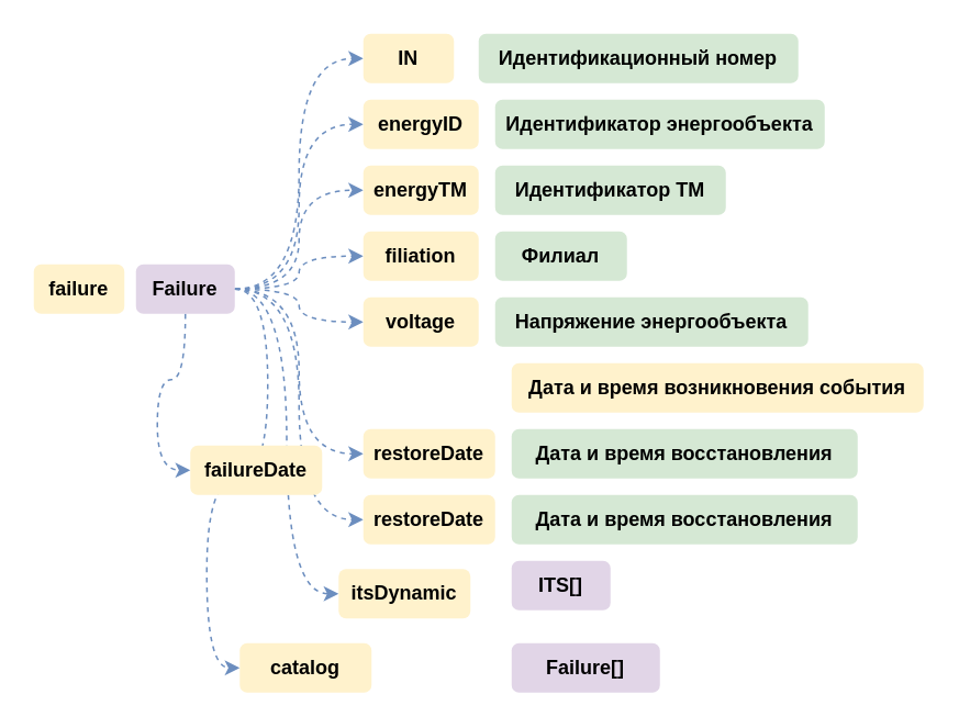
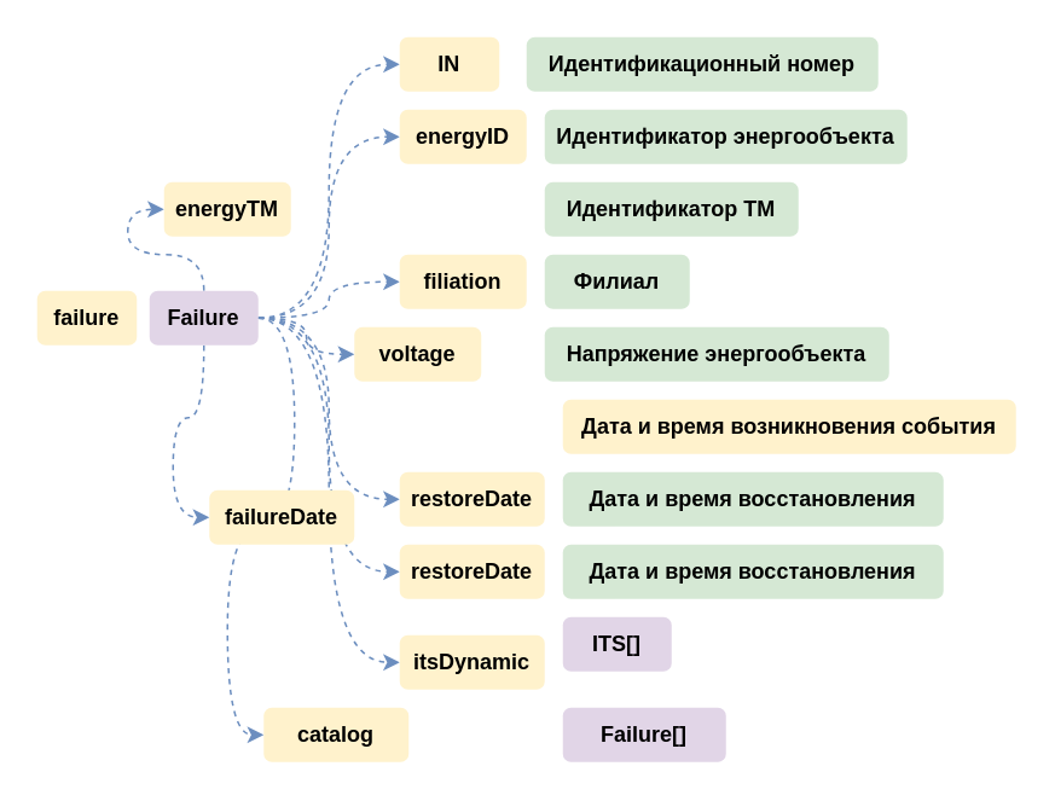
- <mxCell id="18" value="energyTM" style="rounded=1;whiteSpace=wrap;html=1;fillColor=#fff2cc;strokeColor=none;fontStyle=1" vertex="1" parent="1"><mxGeometry x="220" y="100" width="70" height="30" as="geometry" /></mxCell>
+ <mxCell id="18" value="energyTM" style="rounded=1;whiteSpace=wrap;html=1;fillColor=#fff2cc;strokeColor=none;fontStyle=1" vertex="1" parent="1"><mxGeometry x="90" y="100" width="70" height="30" as="geometry" /></mxCell>
- <mxCell id="22" value="voltage" style="rounded=1;whiteSpace=wrap;html=1;fillColor=#fff2cc;strokeColor=none;fontStyle=1" vertex="1" parent="1"><mxGeometry x="220" y="180" width="70" height="30" as="geometry" /></mxCell>
+ <mxCell id="22" value="voltage" style="rounded=1;whiteSpace=wrap;html=1;fillColor=#fff2cc;strokeColor=none;fontStyle=1" vertex="1" parent="1"><mxGeometry x="195" y="180" width="70" height="30" as="geometry" /></mxCell>
- <mxCell id="30" value="itsDynamic" style="rounded=1;whiteSpace=wrap;html=1;fillColor=#fff2cc;strokeColor=none;fontStyle=1" vertex="1" parent="1"><mxGeometry x="205" y="345" width="80" height="30" as="geometry" /></mxCell>
+ <mxCell id="30" value="itsDynamic" style="rounded=1;whiteSpace=wrap;html=1;fillColor=#fff2cc;strokeColor=none;fontStyle=1" vertex="1" parent="1"><mxGeometry x="220" y="350" width="80" height="30" as="geometry" /></mxCell>
